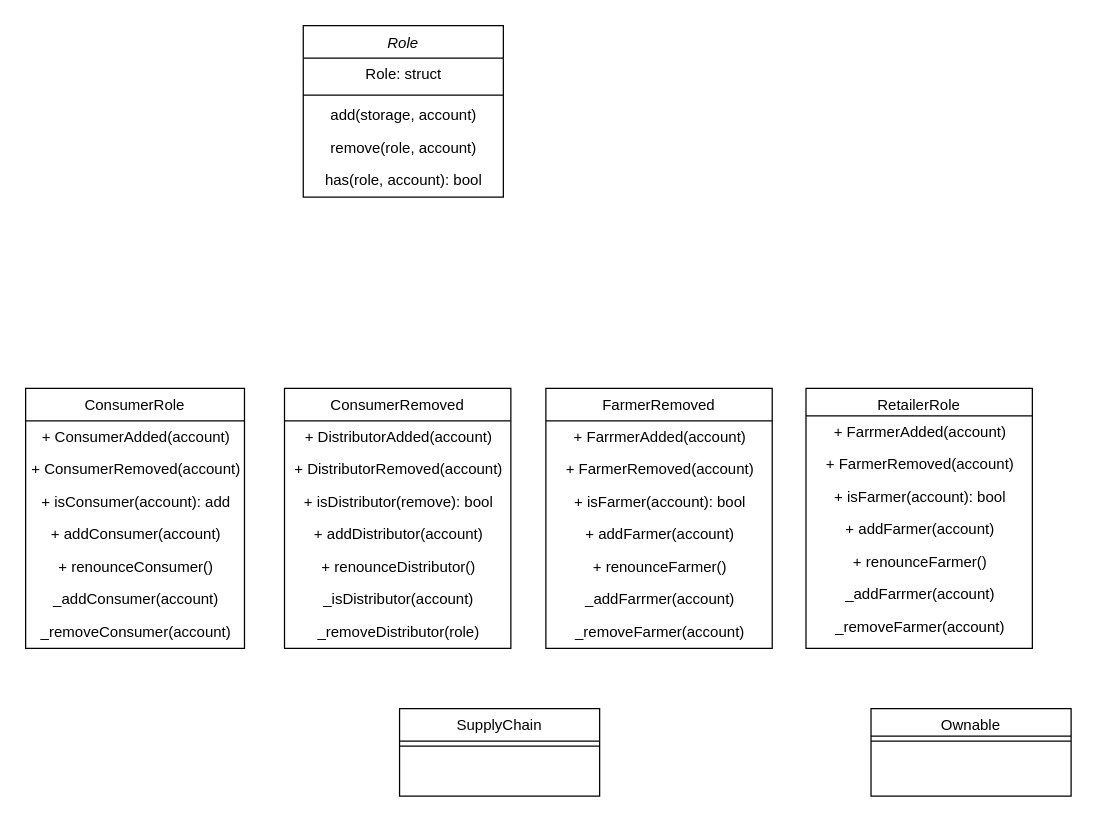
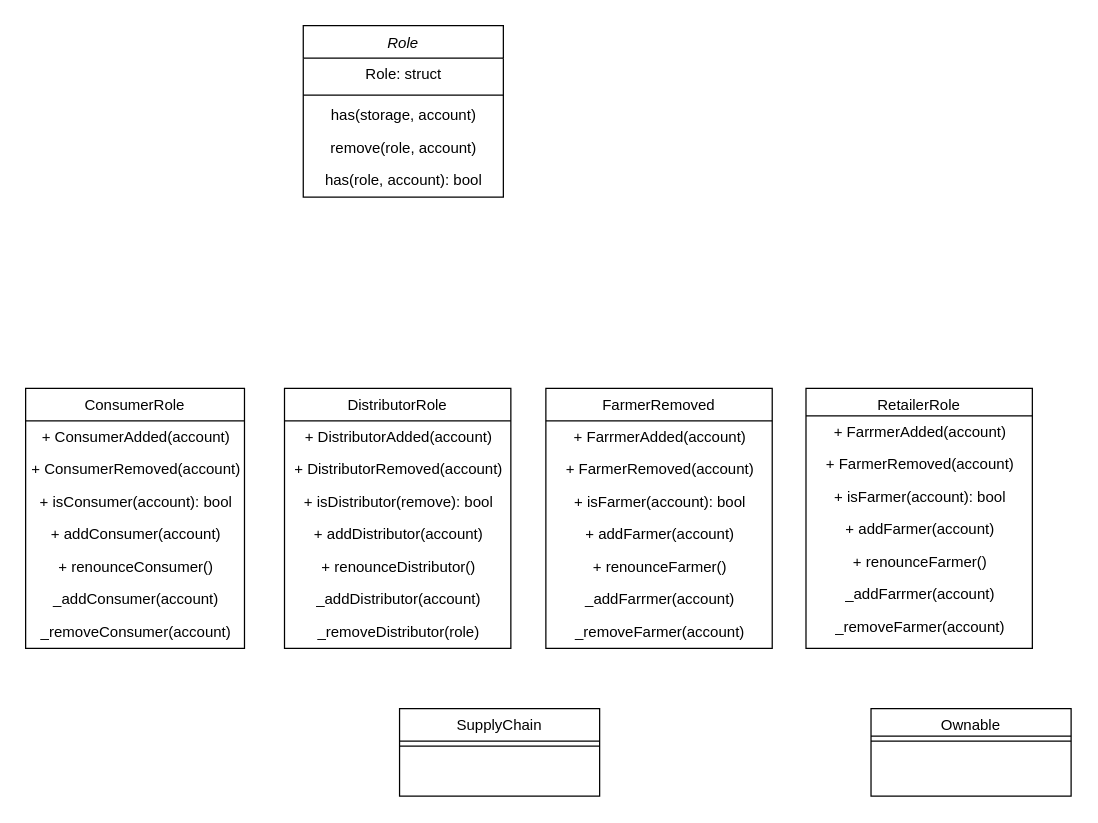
- <mxCell id="5" value="add(storage, account)" style="text;html=1;align=center;verticalAlign=middle;resizable=0;points=[];autosize=1;strokeColor=none;" vertex="1" parent="2"><mxGeometry y="59" width="160" height="26" as="geometry" /></mxCell>
+ <mxCell id="5" value="has(storage, account)" style="text;html=1;align=center;verticalAlign=middle;resizable=0;points=[];autosize=1;strokeColor=none;" vertex="1" parent="2"><mxGeometry y="59" width="160" height="26" as="geometry" /></mxCell>
- <mxCell id="20" value="ConsumerRemoved" style="swimlane;fontStyle=0;align=center;verticalAlign=top;childLayout=stackLayout;horizontal=1;startSize=26;horizontalStack=0;resizeParent=1;resizeLast=0;collapsible=1;marginBottom=0;rounded=0;shadow=0;strokeWidth=1;" vertex="1" parent="1"><mxGeometry x="227" y="310" width="181" height="208" as="geometry"><mxRectangle x="130" y="380" width="160" height="26" as="alternateBounds" /></mxGeometry></mxCell>
+ <mxCell id="20" value="DistributorRole" style="swimlane;fontStyle=0;align=center;verticalAlign=top;childLayout=stackLayout;horizontal=1;startSize=26;horizontalStack=0;resizeParent=1;resizeLast=0;collapsible=1;marginBottom=0;rounded=0;shadow=0;strokeWidth=1;" vertex="1" parent="1"><mxGeometry x="227" y="310" width="181" height="208" as="geometry"><mxRectangle x="130" y="380" width="160" height="26" as="alternateBounds" /></mxGeometry></mxCell>
- <mxCell id="11" value="&lt;div&gt;+ isConsumer(account): add&lt;/div&gt;" style="text;html=1;align=center;verticalAlign=middle;resizable=0;points=[];autosize=1;strokeColor=none;" vertex="1" parent="8"><mxGeometry y="78" width="175" height="26" as="geometry" /></mxCell>
+ <mxCell id="11" value="&lt;div&gt;+ isConsumer(account): bool&lt;/div&gt;" style="text;html=1;align=center;verticalAlign=middle;resizable=0;points=[];autosize=1;strokeColor=none;" vertex="1" parent="8"><mxGeometry y="78" width="175" height="26" as="geometry" /></mxCell>
- <mxCell id="26" value="_isDistributor(account)" style="text;html=1;align=center;verticalAlign=middle;resizable=0;points=[];autosize=1;strokeColor=none;" vertex="1" parent="20"><mxGeometry y="156" width="181" height="26" as="geometry" /></mxCell>
+ <mxCell id="26" value="_addDistributor(account)" style="text;html=1;align=center;verticalAlign=middle;resizable=0;points=[];autosize=1;strokeColor=none;" vertex="1" parent="20"><mxGeometry y="156" width="181" height="26" as="geometry" /></mxCell>
